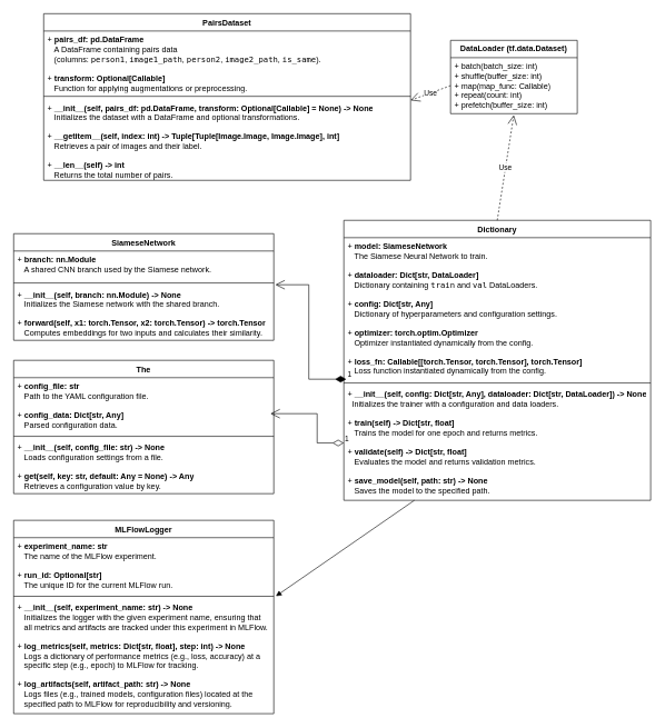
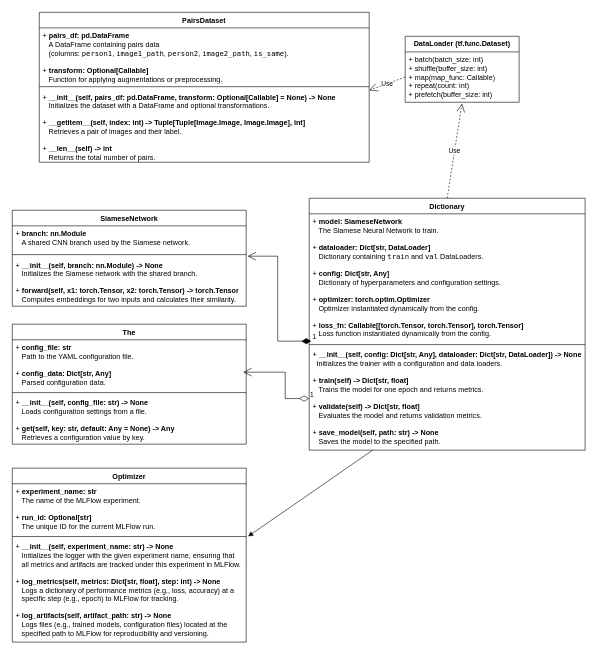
- <mxCell id="23" value="&lt;b&gt;DataLoader (tf.data.Dataset)&lt;/b&gt;" style="swimlane;fontStyle=0;childLayout=stackLayout;horizontal=1;startSize=26;fillColor=none;horizontalStack=0;resizeParent=1;resizeParentMax=0;resizeLast=0;collapsible=1;marginBottom=0;whiteSpace=wrap;html=1;" vertex="1" parent="1"><mxGeometry x="675" y="60" width="190" height="110" as="geometry" /></mxCell>
+ <mxCell id="23" value="&lt;b&gt;DataLoader (tf.func.Dataset)&lt;/b&gt;" style="swimlane;fontStyle=0;childLayout=stackLayout;horizontal=1;startSize=26;fillColor=none;horizontalStack=0;resizeParent=1;resizeParentMax=0;resizeLast=0;collapsible=1;marginBottom=0;whiteSpace=wrap;html=1;" vertex="1" parent="1"><mxGeometry x="675" y="60" width="190" height="110" as="geometry" /></mxCell>
- <mxCell id="19" value="MLFlowLogger" style="swimlane;fontStyle=1;align=center;verticalAlign=top;childLayout=stackLayout;horizontal=1;startSize=26;horizontalStack=0;resizeParent=1;resizeParentMax=0;resizeLast=0;collapsible=1;marginBottom=0;whiteSpace=wrap;html=1;" vertex="1" parent="1"><mxGeometry x="20" y="780" width="390" height="290" as="geometry" /></mxCell>
+ <mxCell id="19" value="Optimizer" style="swimlane;fontStyle=1;align=center;verticalAlign=top;childLayout=stackLayout;horizontal=1;startSize=26;horizontalStack=0;resizeParent=1;resizeParentMax=0;resizeLast=0;collapsible=1;marginBottom=0;whiteSpace=wrap;html=1;" vertex="1" parent="1"><mxGeometry x="20" y="780" width="390" height="290" as="geometry" /></mxCell>
